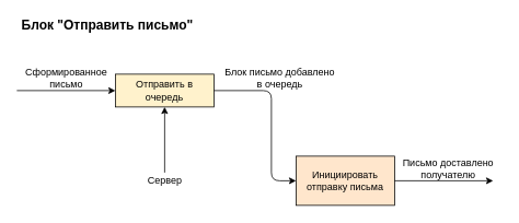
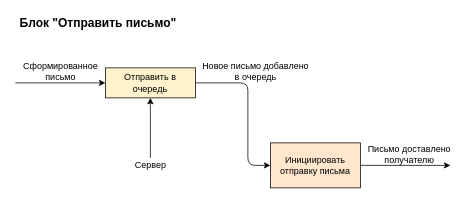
- <mxCell id="9" value="Блок письмо добавлено&lt;br&gt;в очередь" style="text;html=1;align=center;verticalAlign=middle;resizable=0;points=[];autosize=1;" vertex="1" parent="1"><mxGeometry x="260" y="80" width="160" height="30" as="geometry" /></mxCell>
+ <mxCell id="9" value="Новое письмо добавлено&lt;br&gt;в очередь" style="text;html=1;align=center;verticalAlign=middle;resizable=0;points=[];autosize=1;" vertex="1" parent="1"><mxGeometry x="260" y="80" width="160" height="30" as="geometry" /></mxCell>
